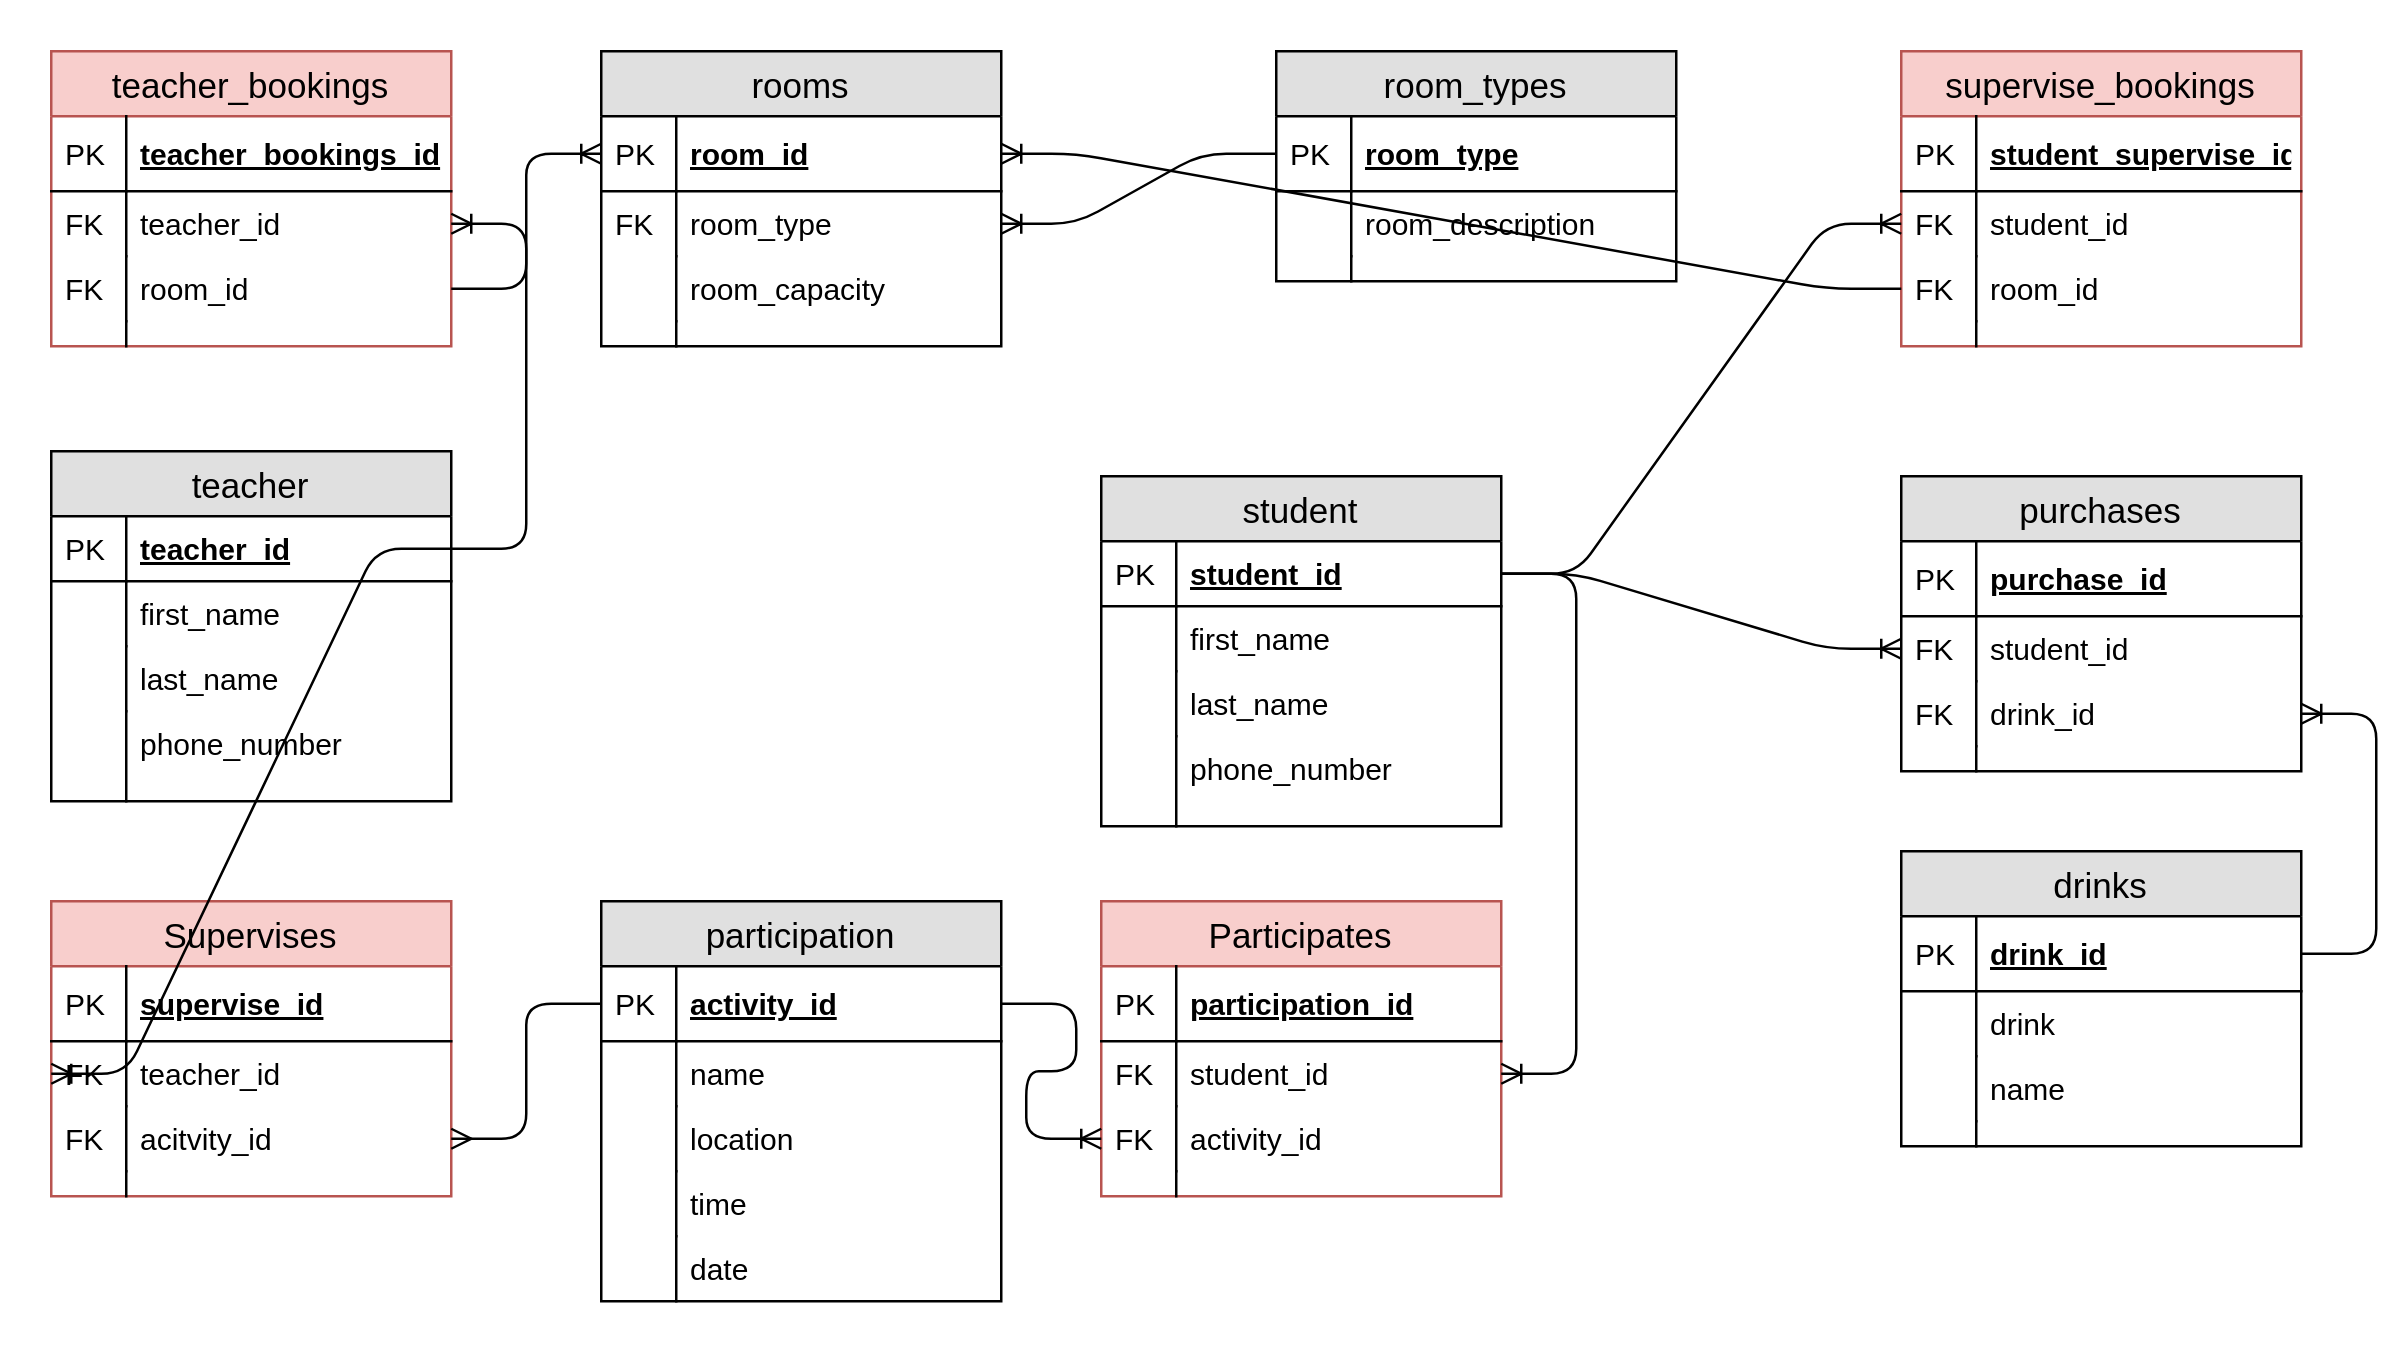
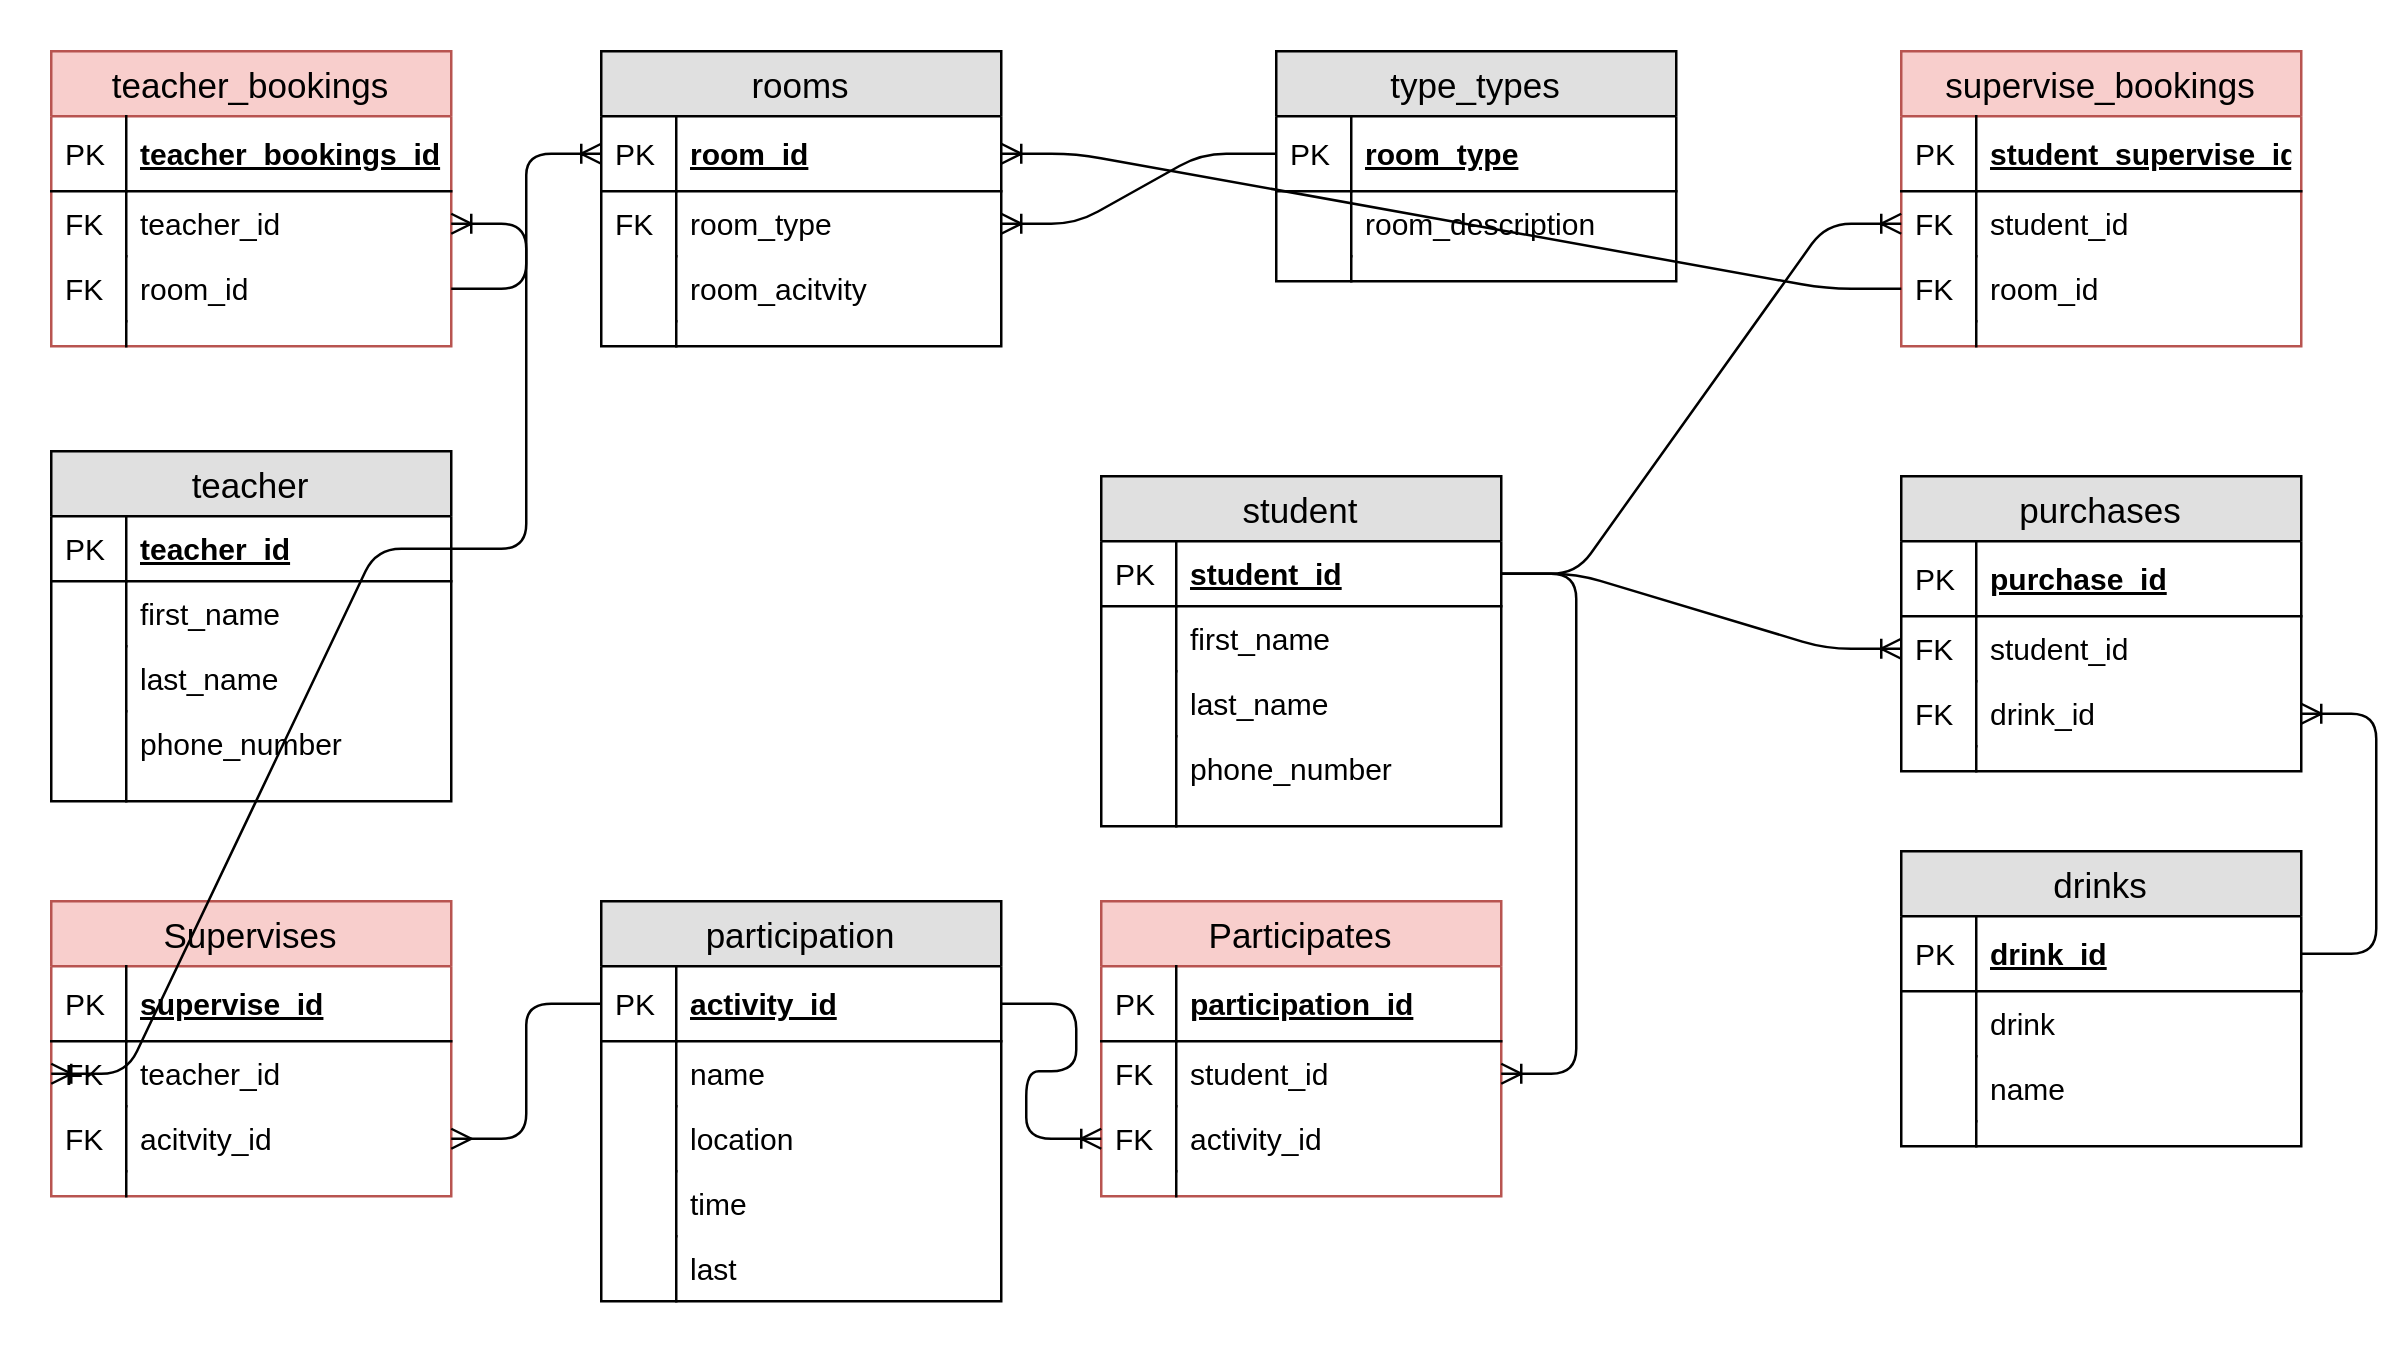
- <mxCell id="66" value="room_types" style="swimlane;fontStyle=0;childLayout=stackLayout;horizontal=1;startSize=26;fillColor=#e0e0e0;horizontalStack=0;resizeParent=1;resizeParentMax=0;resizeLast=0;collapsible=1;marginBottom=0;swimlaneFillColor=#ffffff;align=center;fontSize=14;" parent="1" vertex="1"><mxGeometry x="510" y="20" width="160" height="92" as="geometry" /></mxCell>
+ <mxCell id="66" value="type_types" style="swimlane;fontStyle=0;childLayout=stackLayout;horizontal=1;startSize=26;fillColor=#e0e0e0;horizontalStack=0;resizeParent=1;resizeParentMax=0;resizeLast=0;collapsible=1;marginBottom=0;swimlaneFillColor=#ffffff;align=center;fontSize=14;" parent="1" vertex="1"><mxGeometry x="510" y="20" width="160" height="92" as="geometry" /></mxCell>
- <mxCell id="62" value="room_capacity" style="shape=partialRectangle;top=0;left=0;right=0;bottom=0;align=left;verticalAlign=top;fillColor=none;spacingLeft=34;spacingRight=4;overflow=hidden;rotatable=0;points=[[0,0.5],[1,0.5]];portConstraint=eastwest;dropTarget=0;fontSize=12;" parent="57" vertex="1"><mxGeometry y="82" width="160" height="26" as="geometry" /></mxCell>
+ <mxCell id="62" value="room_acitvity" style="shape=partialRectangle;top=0;left=0;right=0;bottom=0;align=left;verticalAlign=top;fillColor=none;spacingLeft=34;spacingRight=4;overflow=hidden;rotatable=0;points=[[0,0.5],[1,0.5]];portConstraint=eastwest;dropTarget=0;fontSize=12;" parent="57" vertex="1"><mxGeometry y="82" width="160" height="26" as="geometry" /></mxCell>
- <mxCell id="33" value="date" style="shape=partialRectangle;top=0;left=0;right=0;bottom=0;align=left;verticalAlign=top;fillColor=none;spacingLeft=34;spacingRight=4;overflow=hidden;rotatable=0;points=[[0,0.5],[1,0.5]];portConstraint=eastwest;dropTarget=0;fontSize=12;" parent="24" vertex="1"><mxGeometry y="134" width="160" height="26" as="geometry" /></mxCell>
+ <mxCell id="33" value="last" style="shape=partialRectangle;top=0;left=0;right=0;bottom=0;align=left;verticalAlign=top;fillColor=none;spacingLeft=34;spacingRight=4;overflow=hidden;rotatable=0;points=[[0,0.5],[1,0.5]];portConstraint=eastwest;dropTarget=0;fontSize=12;" parent="24" vertex="1"><mxGeometry y="134" width="160" height="26" as="geometry" /></mxCell>
